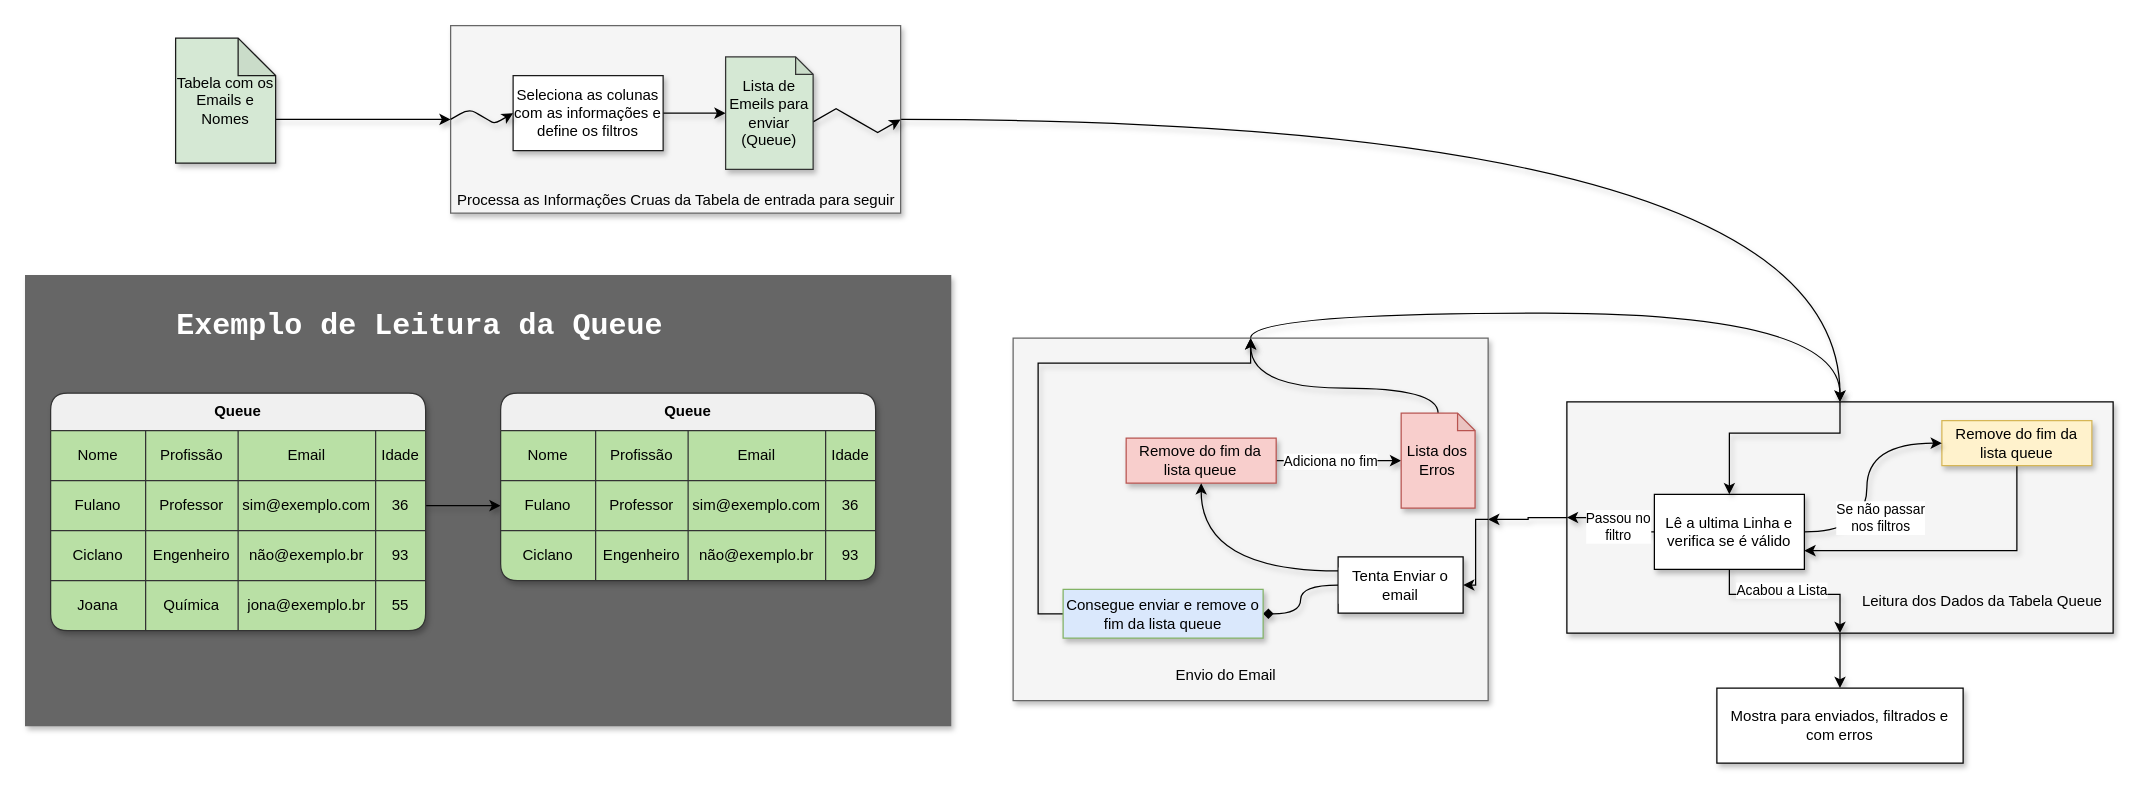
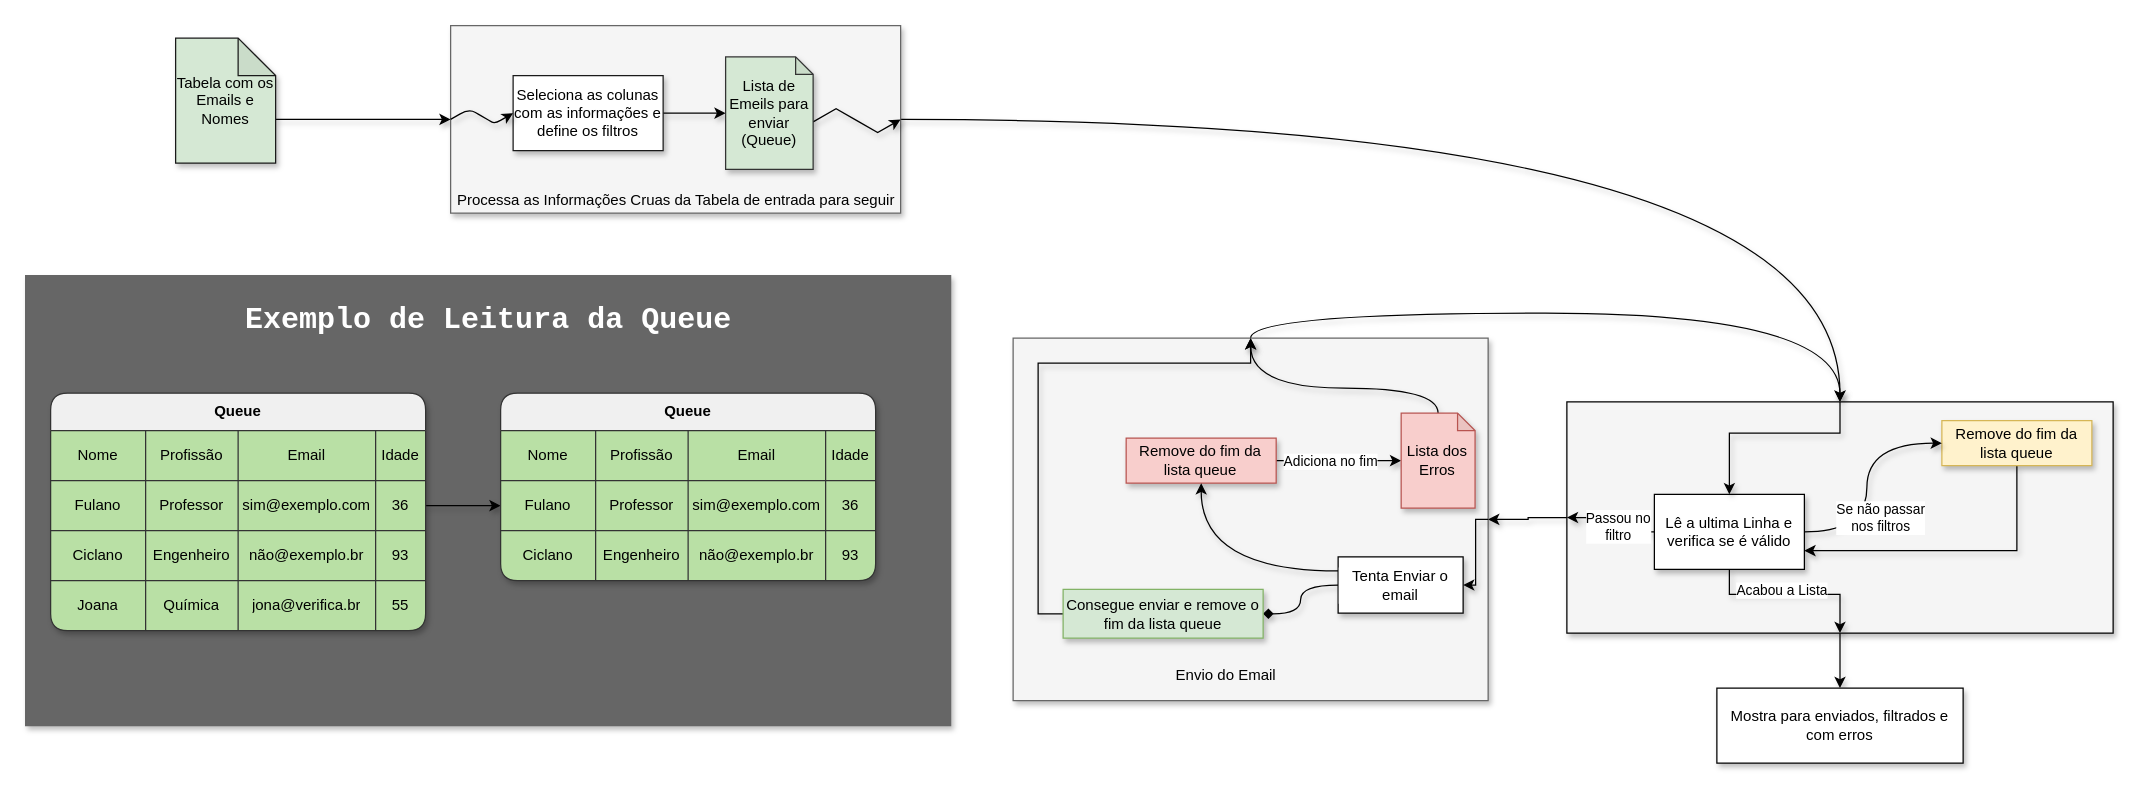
- <mxCell id="19" value="&lt;h1&gt;&lt;font color=&quot;#ffffff&quot; face=&quot;Courier New&quot;&gt;Exemplo de Leitura da Queue&lt;/font&gt;&lt;/h1&gt;" style="text;html=1;align=center;verticalAlign=middle;resizable=0;points=[];autosize=1;shadow=1;" vertex="1" parent="1"><mxGeometry x="135" y="235" width="400" height="50" as="geometry" /></mxCell>
+ <mxCell id="19" value="&lt;h1&gt;&lt;font color=&quot;#ffffff&quot; face=&quot;Courier New&quot;&gt;Exemplo de Leitura da Queue&lt;/font&gt;&lt;/h1&gt;" style="text;html=1;align=center;verticalAlign=middle;resizable=0;points=[];autosize=1;shadow=1;" vertex="1" parent="1"><mxGeometry x="190" y="230" width="400" height="50" as="geometry" /></mxCell>
- <mxCell id="17" value="Leitura dos Dados da Tabela Queue" style="text;html=1;align=center;verticalAlign=middle;resizable=0;points=[];autosize=1;shadow=1;" vertex="1" parent="1"><mxGeometry x="1480" y="471" width="210" height="20" as="geometry" /></mxCell>
- <mxCell id="79" value="jona@exemplo.br" style="shape=partialRectangle;html=1;whiteSpace=wrap;connectable=0;fillColor=none;top=0;left=0;bottom=0;right=0;overflow=hidden;shadow=1;" vertex="1" parent="76"><mxGeometry x="150" width="110" height="40" as="geometry" /></mxCell>
+ <mxCell id="79" value="jona@verifica.br" style="shape=partialRectangle;html=1;whiteSpace=wrap;connectable=0;fillColor=none;top=0;left=0;bottom=0;right=0;overflow=hidden;shadow=1;" vertex="1" parent="76"><mxGeometry x="150" width="110" height="40" as="geometry" /></mxCell>
- <mxCell id="42" value="Consegue enviar e remove o fim da lista queue" style="rounded=0;whiteSpace=wrap;html=1;shadow=1;labelBackgroundColor=none;sketch=0;strokeColor=#82b366;strokeWidth=1;fillColor=#dae8fc;" vertex="1" parent="1"><mxGeometry x="850" y="471" width="160" height="39" as="geometry" /></mxCell>
+ <mxCell id="42" value="Consegue enviar e remove o fim da lista queue" style="rounded=0;whiteSpace=wrap;html=1;shadow=1;labelBackgroundColor=none;sketch=0;strokeColor=#82b366;strokeWidth=1;fillColor=#d5e8d4;" vertex="1" parent="1"><mxGeometry x="850" y="471" width="160" height="39" as="geometry" /></mxCell>
